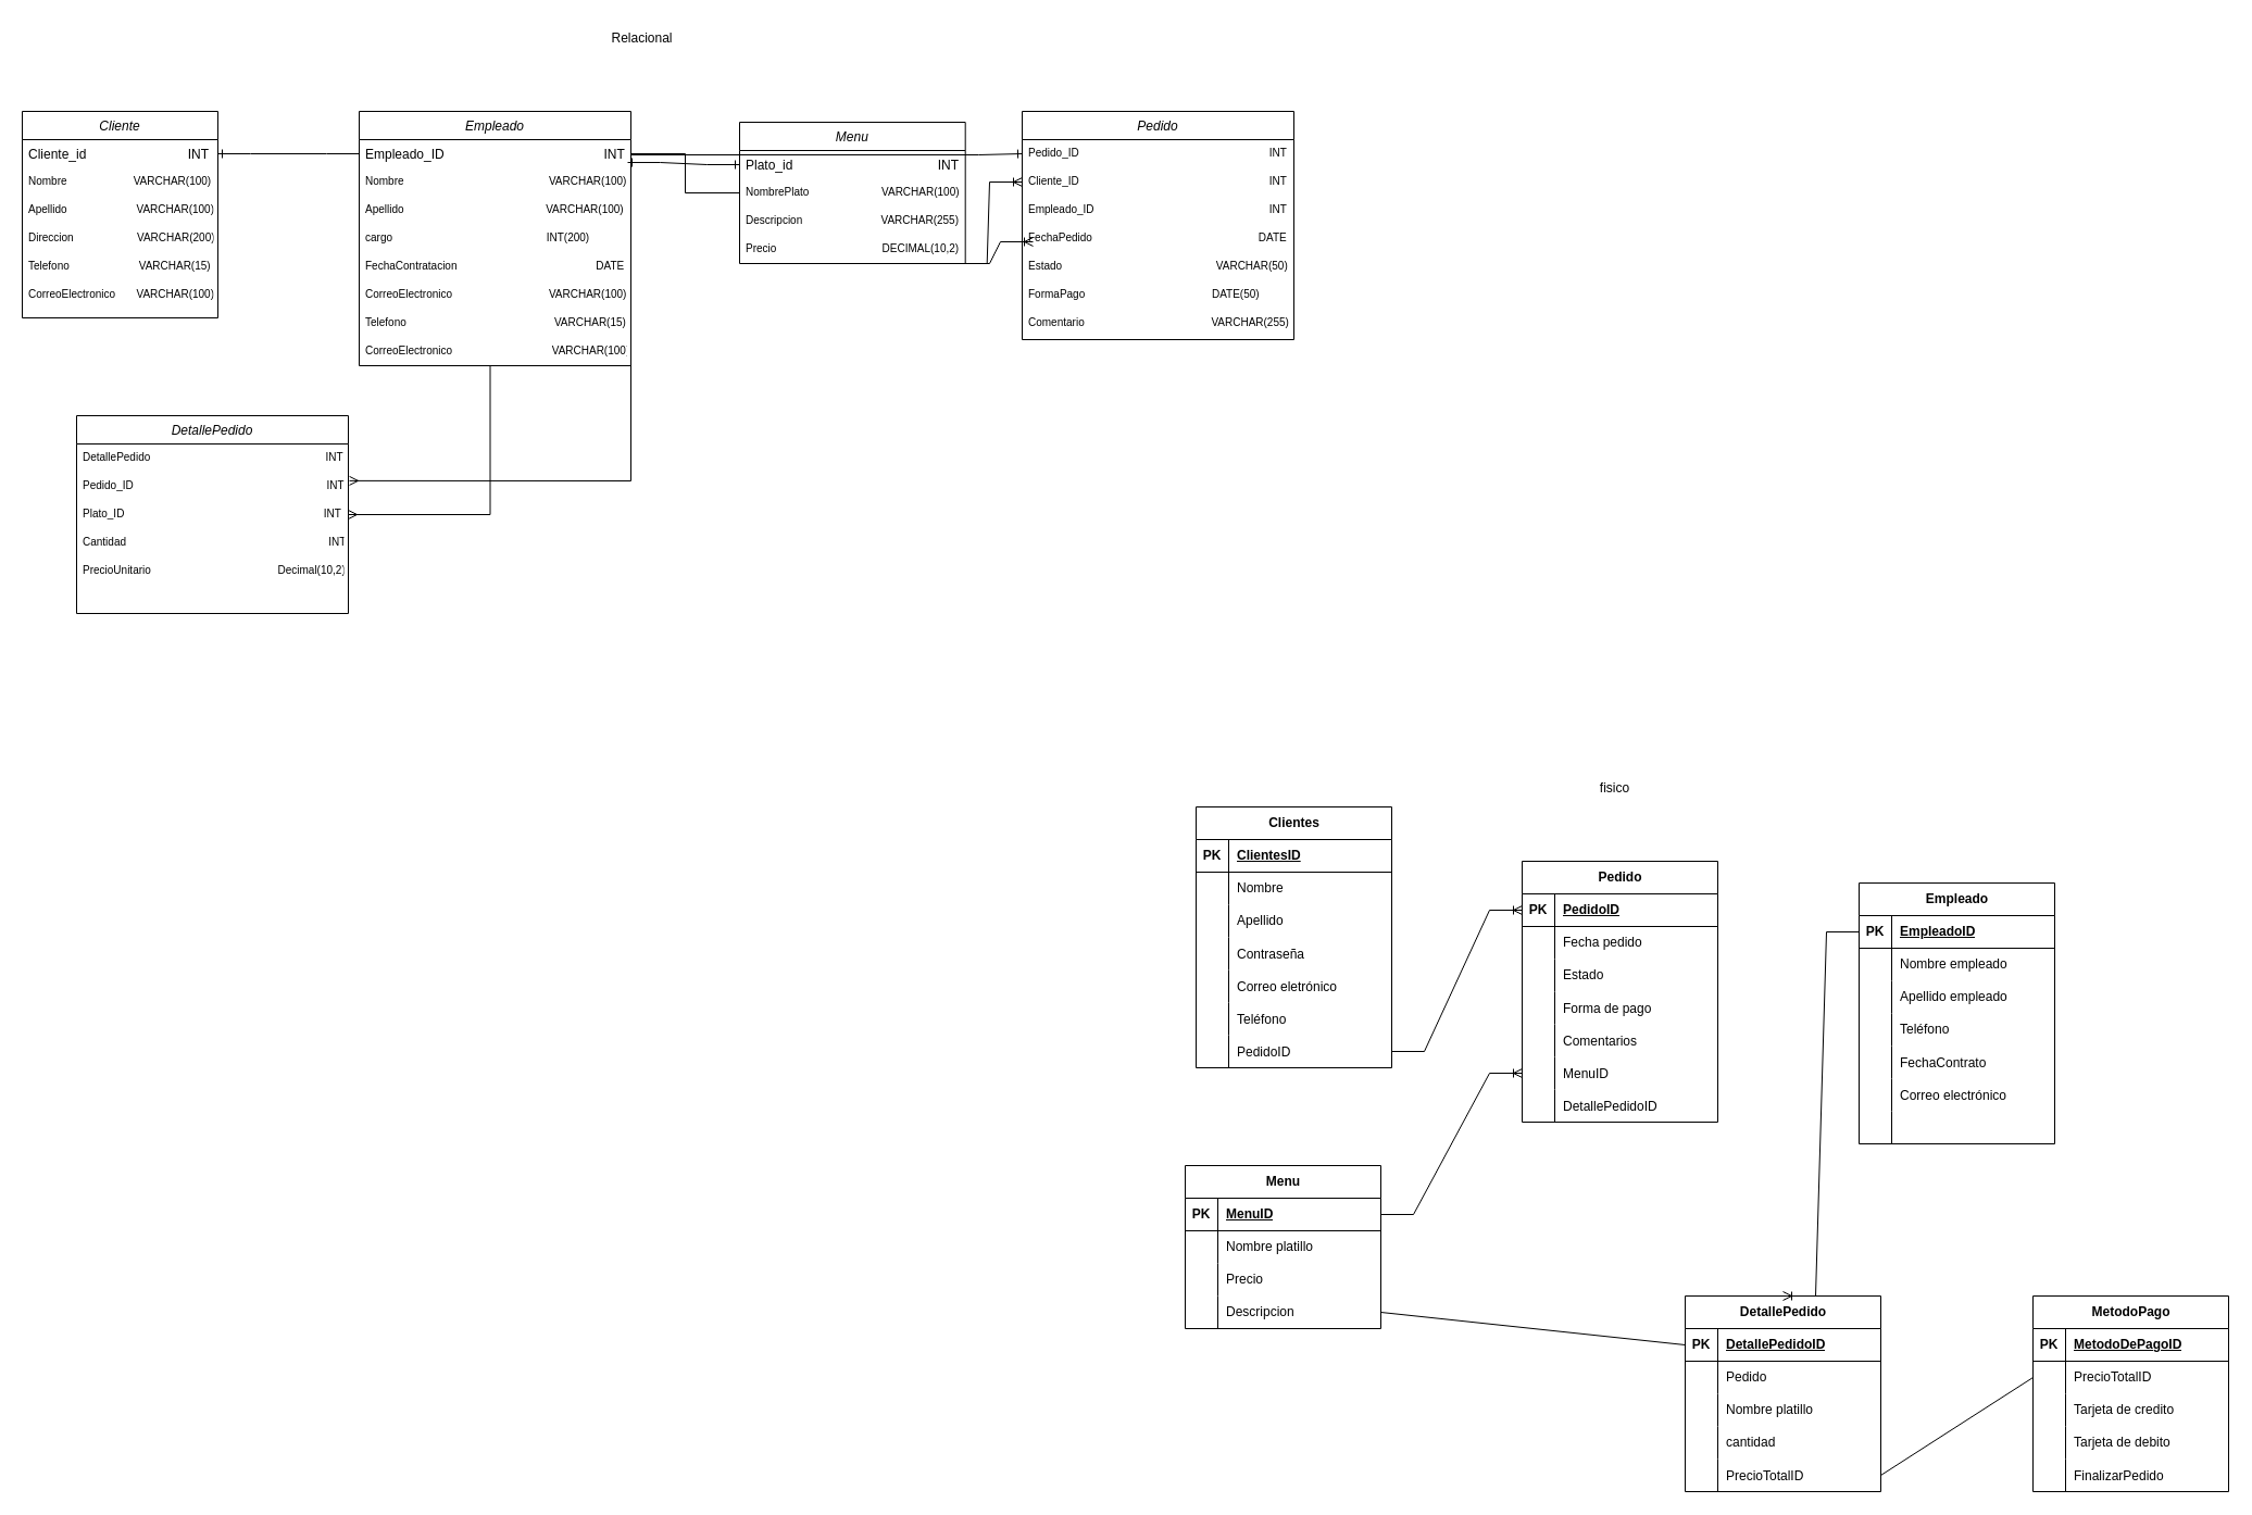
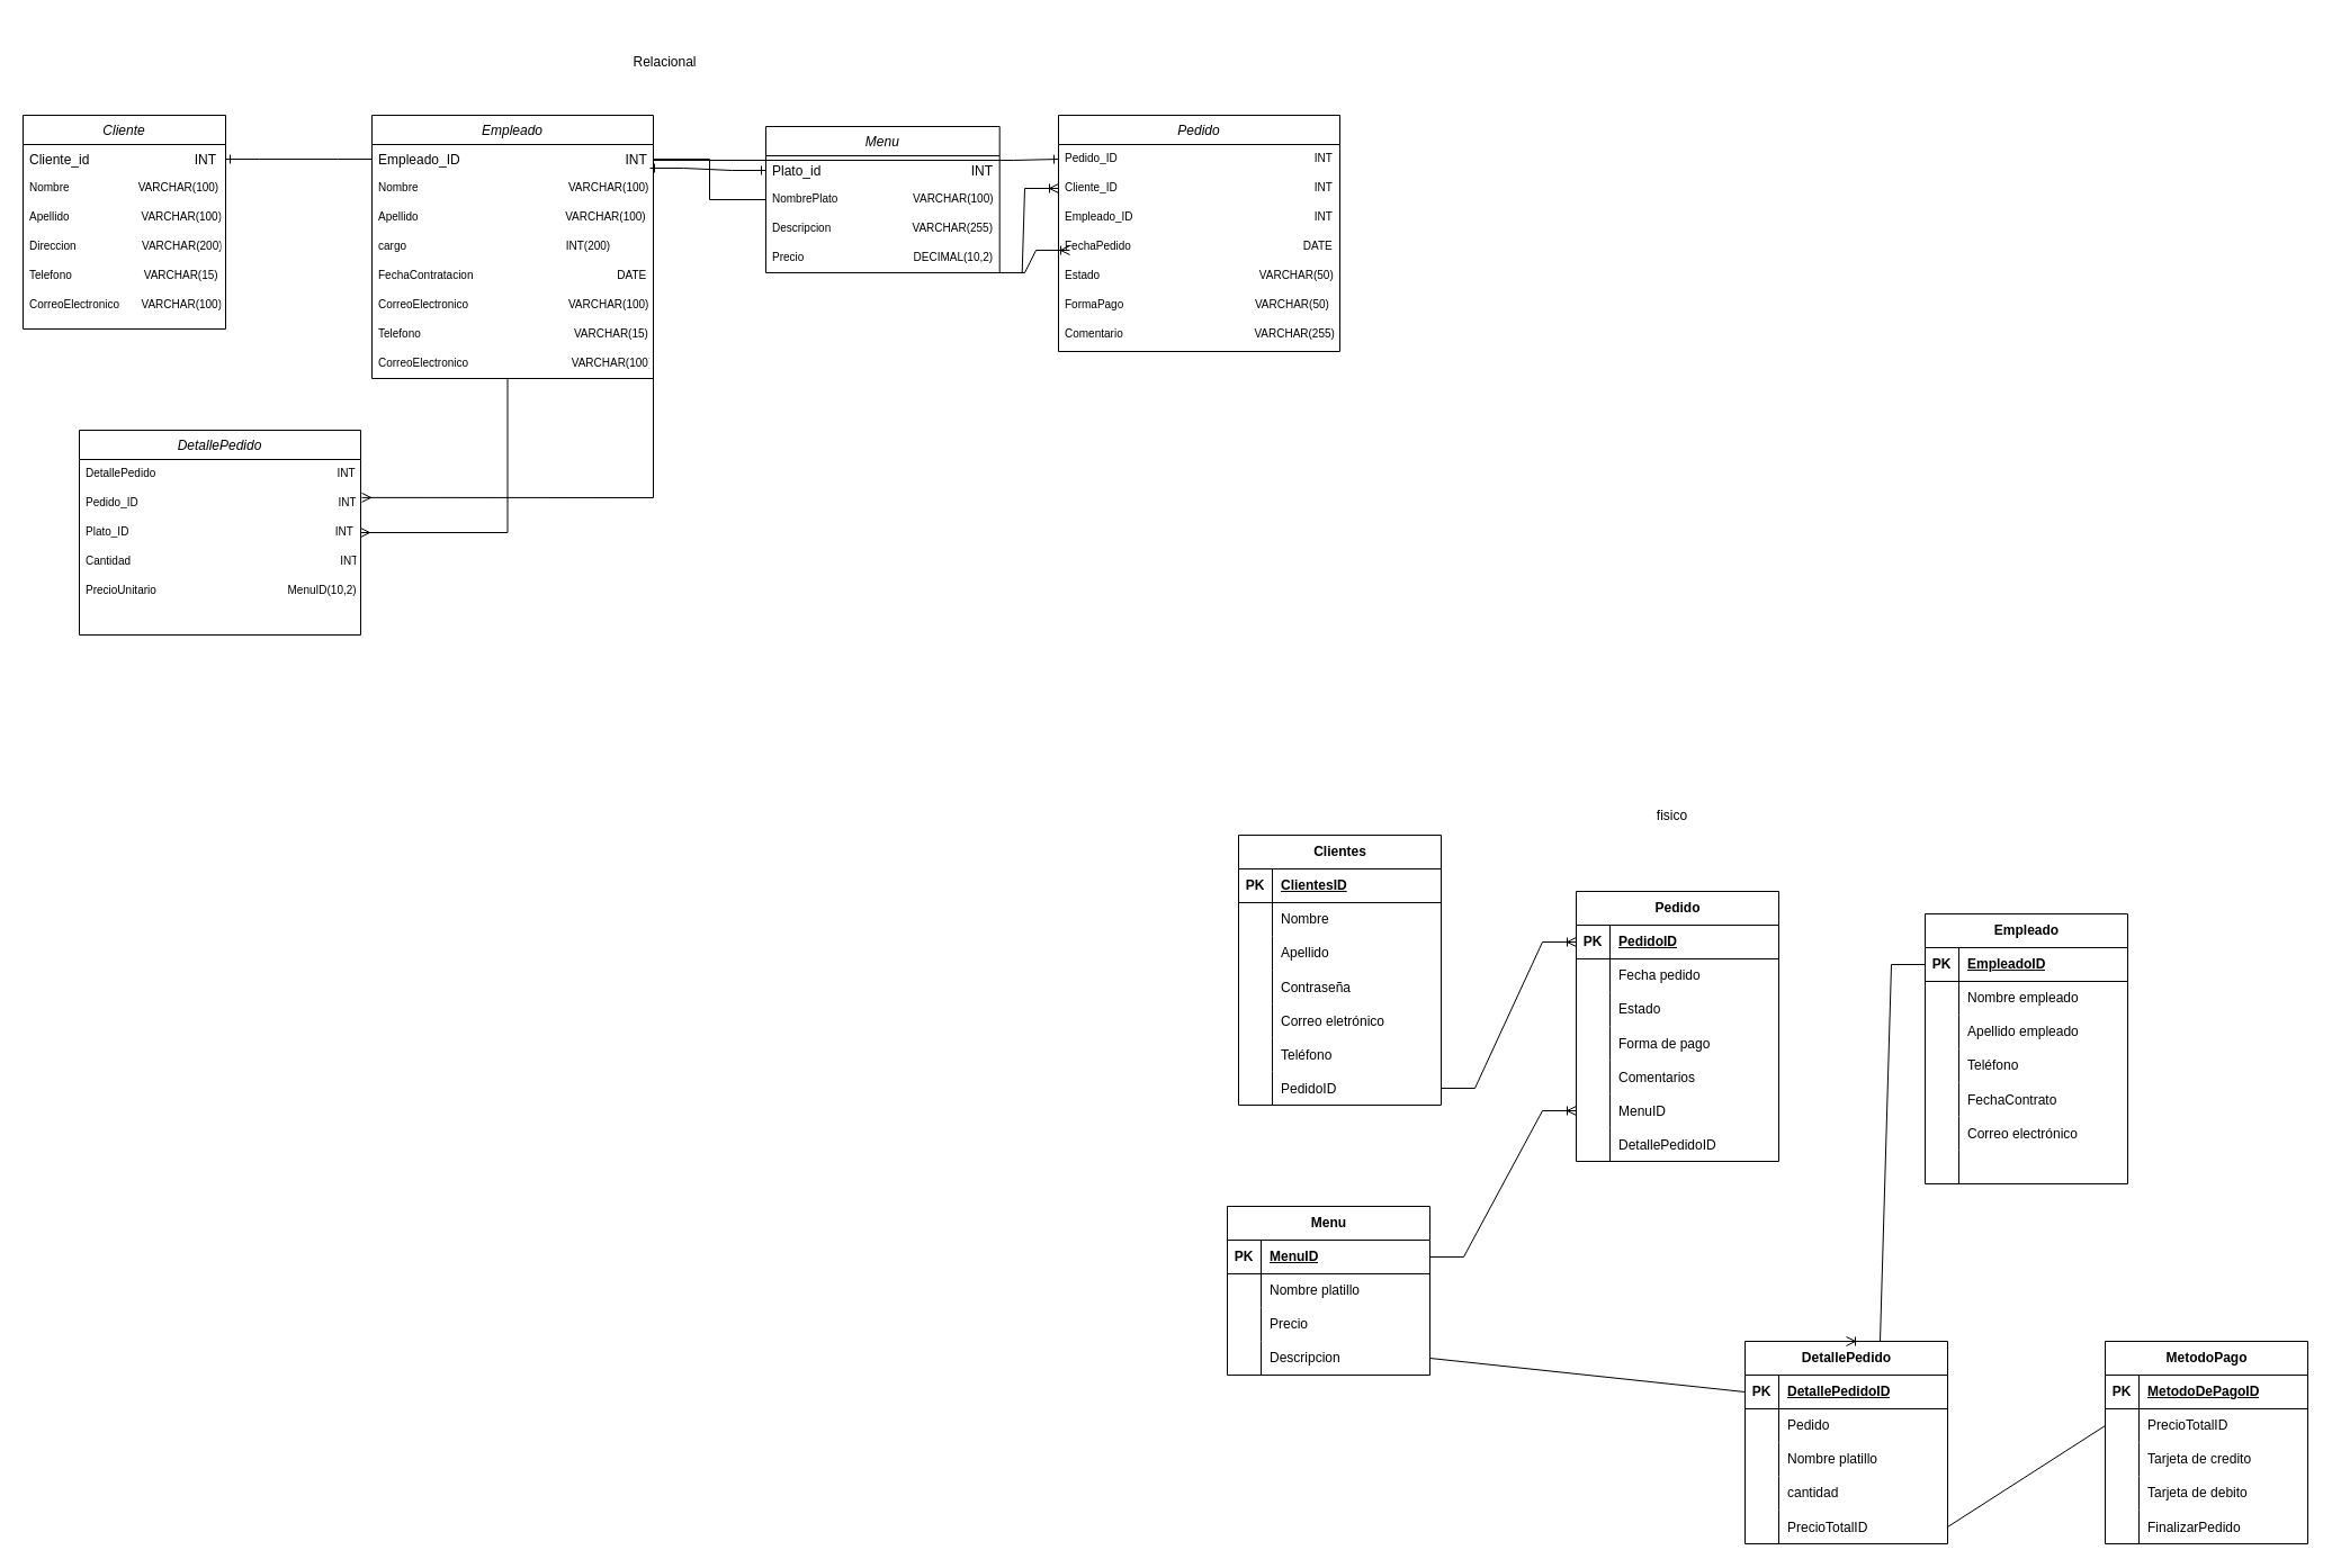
- <mxCell id="161" value="Relacional" style="text;html=1;align=center;verticalAlign=middle;resizable=0;points=[];autosize=1;strokeColor=none;fillColor=none;" vertex="1" parent="1"><mxGeometry x="550" y="20" width="80" height="30" as="geometry" /></mxCell>
+ <mxCell id="161" value="Relacional" style="text;html=1;align=center;verticalAlign=middle;resizable=0;points=[];autosize=1;strokeColor=none;fillColor=none;" vertex="1" parent="1"><mxGeometry x="550" y="40" width="80" height="30" as="geometry" /></mxCell>
- <mxCell id="29" value="FormaPago                                          DATE(50)" style="text;align=left;verticalAlign=top;spacingLeft=4;spacingRight=4;overflow=hidden;rotatable=0;points=[[0,0.5],[1,0.5]];portConstraint=eastwest;fontSize=10;" parent="23" vertex="1"><mxGeometry y="156" width="250" height="26" as="geometry" /></mxCell>
+ <mxCell id="29" value="FormaPago                                          VARCHAR(50)" style="text;align=left;verticalAlign=top;spacingLeft=4;spacingRight=4;overflow=hidden;rotatable=0;points=[[0,0.5],[1,0.5]];portConstraint=eastwest;fontSize=10;" parent="23" vertex="1"><mxGeometry y="156" width="250" height="26" as="geometry" /></mxCell>
- <mxCell id="36" value="PrecioUnitario                                          Decimal(10,2)" style="text;align=left;verticalAlign=top;spacingLeft=4;spacingRight=4;overflow=hidden;rotatable=0;points=[[0,0.5],[1,0.5]];portConstraint=eastwest;fontSize=10;" parent="31" vertex="1"><mxGeometry y="130" width="250" height="26" as="geometry" /></mxCell>
+ <mxCell id="36" value="PrecioUnitario                                          MenuID(10,2)" style="text;align=left;verticalAlign=top;spacingLeft=4;spacingRight=4;overflow=hidden;rotatable=0;points=[[0,0.5],[1,0.5]];portConstraint=eastwest;fontSize=10;" parent="31" vertex="1"><mxGeometry y="130" width="250" height="26" as="geometry" /></mxCell>
